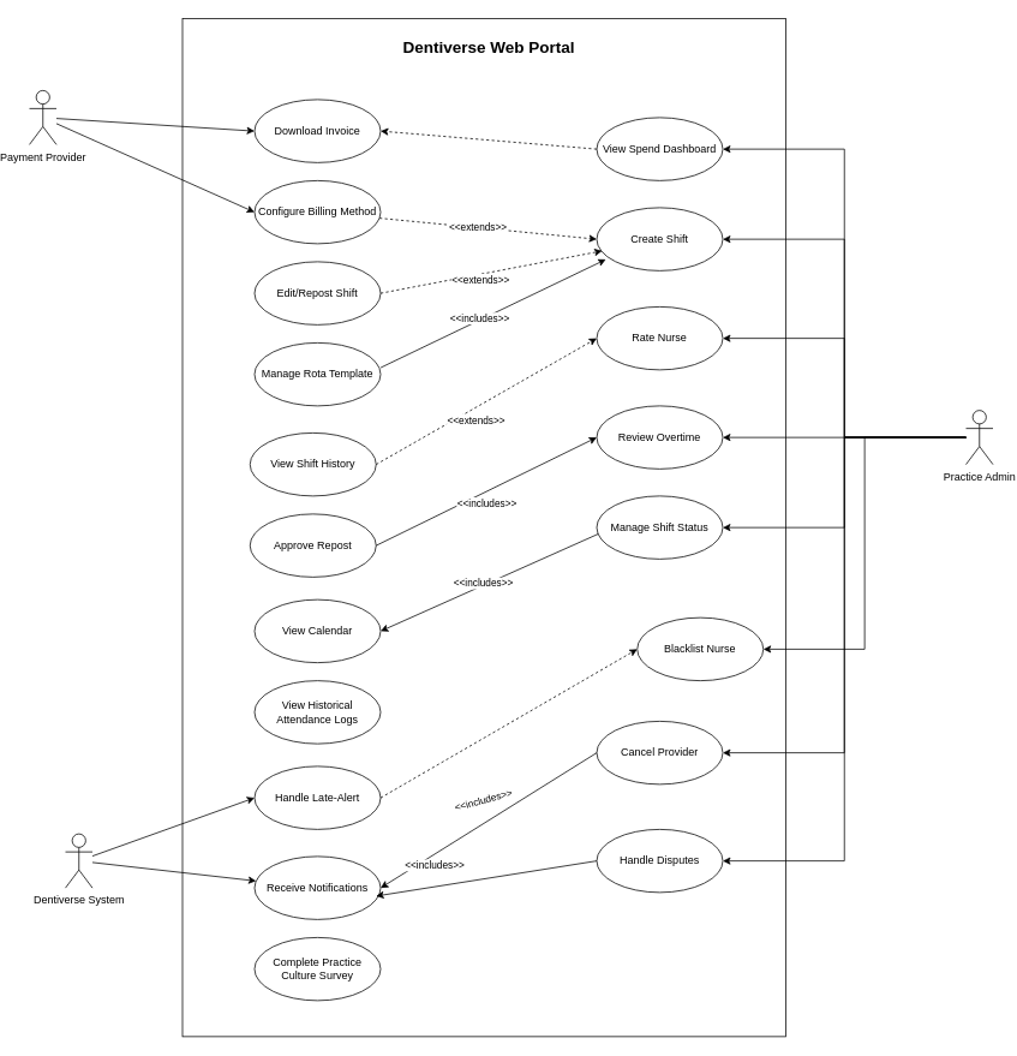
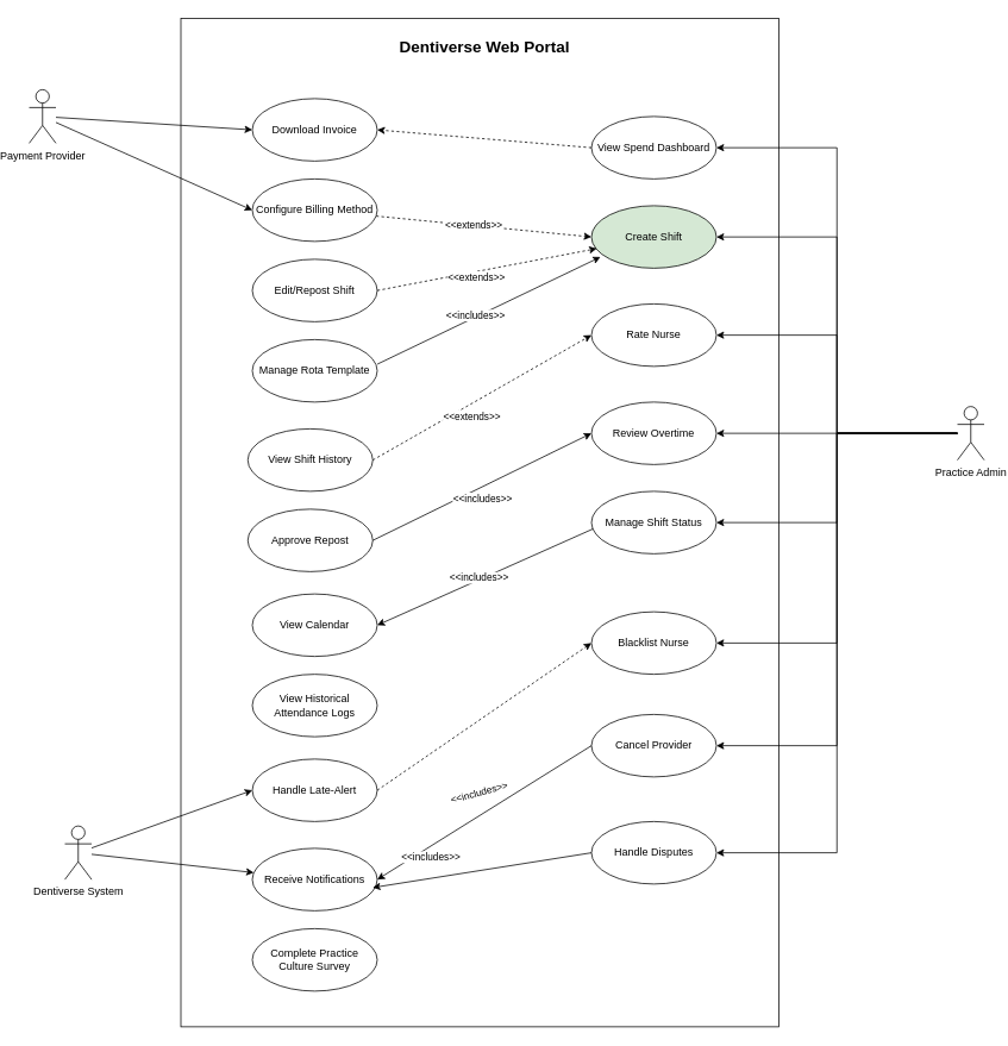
- <mxCell id="27" value="&lt;p style=&quot;white-space-collapse: preserve;&quot; dir=&quot;auto&quot;&gt;Create Shift&lt;/p&gt;" style="ellipse;whiteSpace=wrap;html=1;" parent="1" vertex="1"><mxGeometry x="650" y="230" width="140" height="70" as="geometry" /></mxCell>
+ <mxCell id="27" value="&lt;p style=&quot;white-space-collapse: preserve;&quot; dir=&quot;auto&quot;&gt;Create Shift&lt;/p&gt;" style="ellipse;whiteSpace=wrap;html=1;fillColor=#d5e8d4;" parent="1" vertex="1"><mxGeometry x="650" y="230" width="140" height="70" as="geometry" /></mxCell>
- <mxCell id="30" value="&lt;p style=&quot;white-space-collapse: preserve;&quot; dir=&quot;auto&quot;&gt;Blacklist Nurse&lt;/p&gt;" style="ellipse;whiteSpace=wrap;html=1;" parent="1" vertex="1"><mxGeometry x="695" y="685" width="140" height="70" as="geometry" /></mxCell>
+ <mxCell id="30" value="&lt;p style=&quot;white-space-collapse: preserve;&quot; dir=&quot;auto&quot;&gt;Blacklist Nurse&lt;/p&gt;" style="ellipse;whiteSpace=wrap;html=1;" parent="1" vertex="1"><mxGeometry x="650" y="685" width="140" height="70" as="geometry" /></mxCell>
